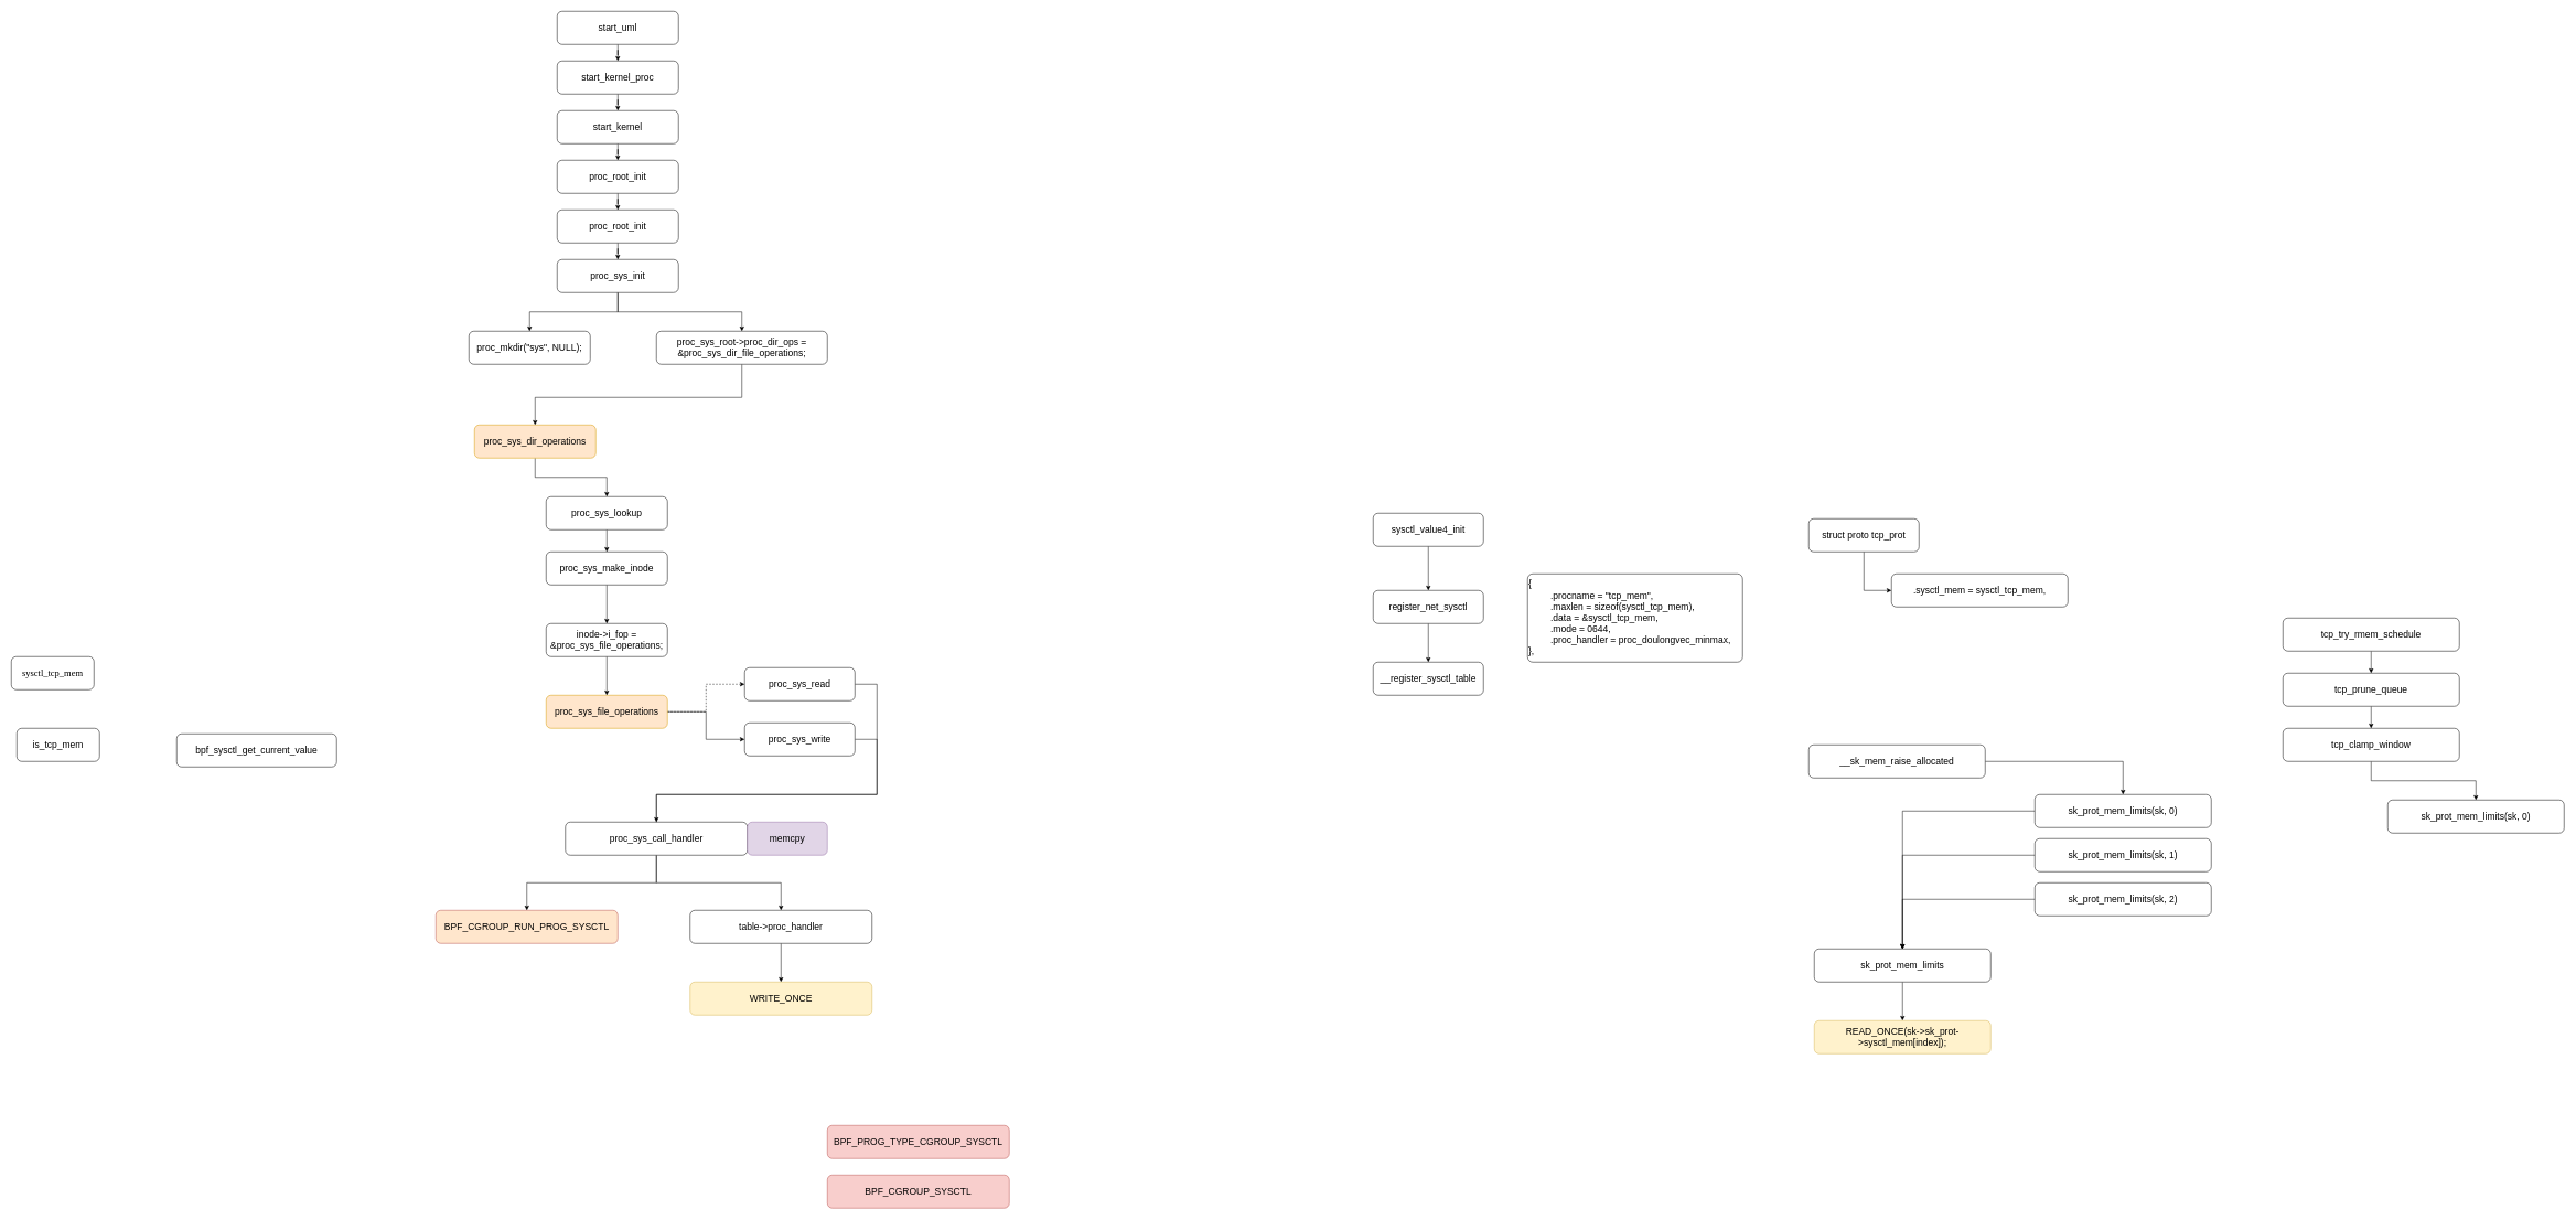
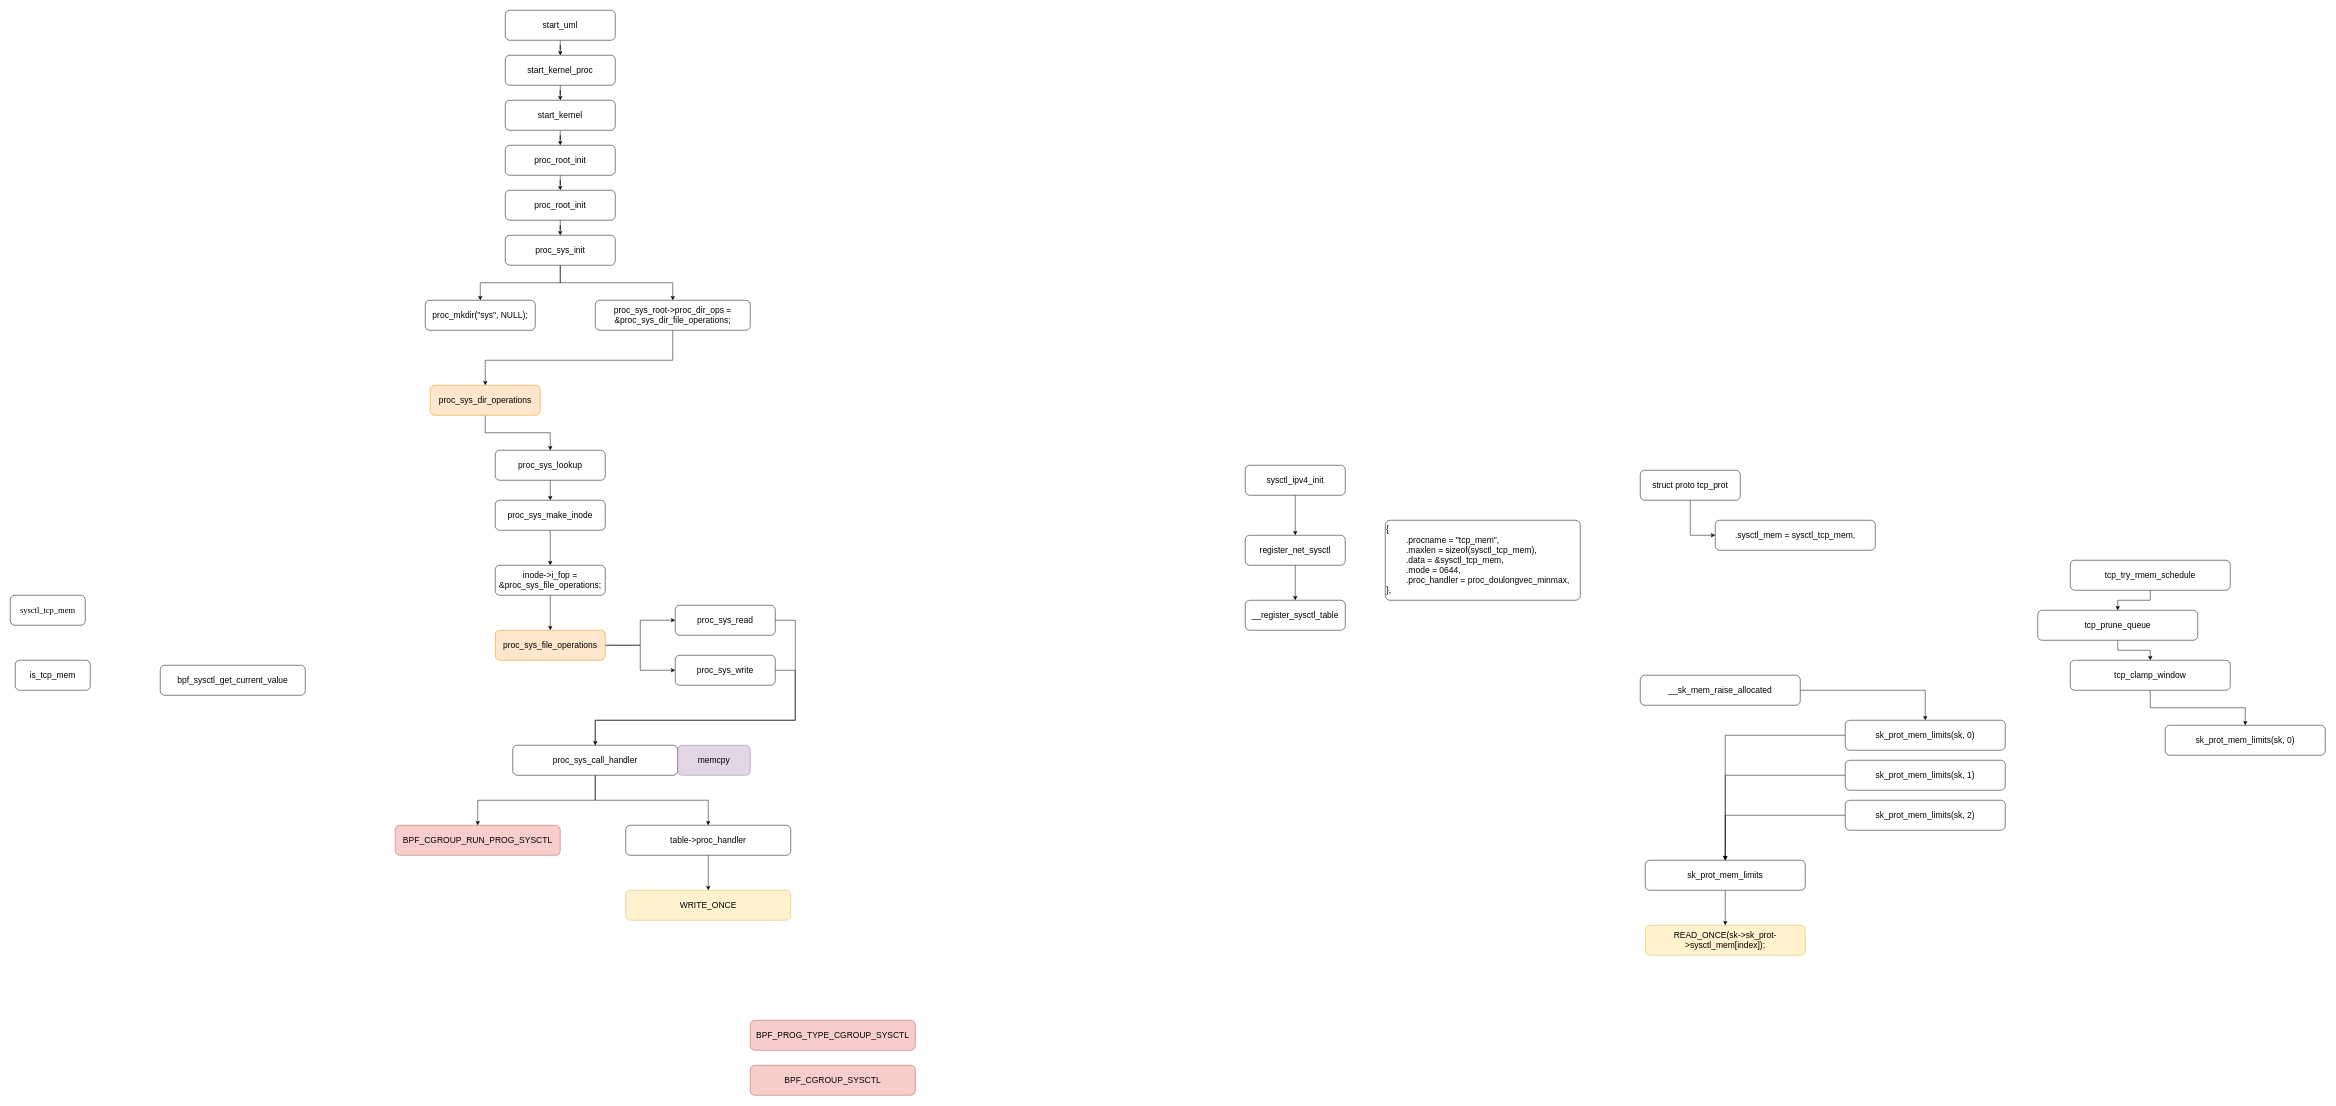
- <mxCell id="43" value="sysctl_value4_init" style="rounded=1;whiteSpace=wrap;html=1;fontSize=17;" vertex="1" parent="1"><mxGeometry x="2490" width="200" height="60" as="geometry" y="930" /></mxCell>
+ <mxCell id="43" value="sysctl_ipv4_init" style="rounded=1;whiteSpace=wrap;html=1;fontSize=17;" vertex="1" parent="1"><mxGeometry x="2490" width="200" height="60" as="geometry" y="930" /></mxCell>
- <mxCell id="15" style="edgeStyle=orthogonalEdgeStyle;rounded=0;orthogonalLoop=1;jettySize=auto;html=1;dashed=1;" parent="1" source="17" target="12" edge="1"><mxGeometry relative="1" as="geometry" /></mxCell>
+ <mxCell id="15" style="edgeStyle=orthogonalEdgeStyle;rounded=0;orthogonalLoop=1;jettySize=auto;html=1;" parent="1" source="17" target="12" edge="1"><mxGeometry relative="1" as="geometry" /></mxCell>
- <mxCell id="68" value="tcp_prune_queue" style="rounded=1;whiteSpace=wrap;html=1;fontSize=17;" vertex="1" parent="1"><mxGeometry x="4140" y="1220" width="320" height="60" as="geometry" /></mxCell>
+ <mxCell id="68" value="tcp_prune_queue" style="rounded=1;whiteSpace=wrap;html=1;fontSize=17;" vertex="1" parent="1"><mxGeometry x="4075" y="1220" width="320" height="60" as="geometry" /></mxCell>
- <mxCell id="5" value="BPF_CGROUP_RUN_PROG_SYSCTL" style="rounded=1;whiteSpace=wrap;html=1;fontSize=17;fillColor=#ffe6cc;strokeColor=#b85450;" parent="1" vertex="1"><mxGeometry x="790" y="1650" width="330" height="60" as="geometry" /></mxCell>
+ <mxCell id="5" value="BPF_CGROUP_RUN_PROG_SYSCTL" style="rounded=1;whiteSpace=wrap;html=1;fontSize=17;fillColor=#f8cecc;strokeColor=#b85450;" parent="1" vertex="1"><mxGeometry x="790" y="1650" width="330" height="60" as="geometry" /></mxCell>
